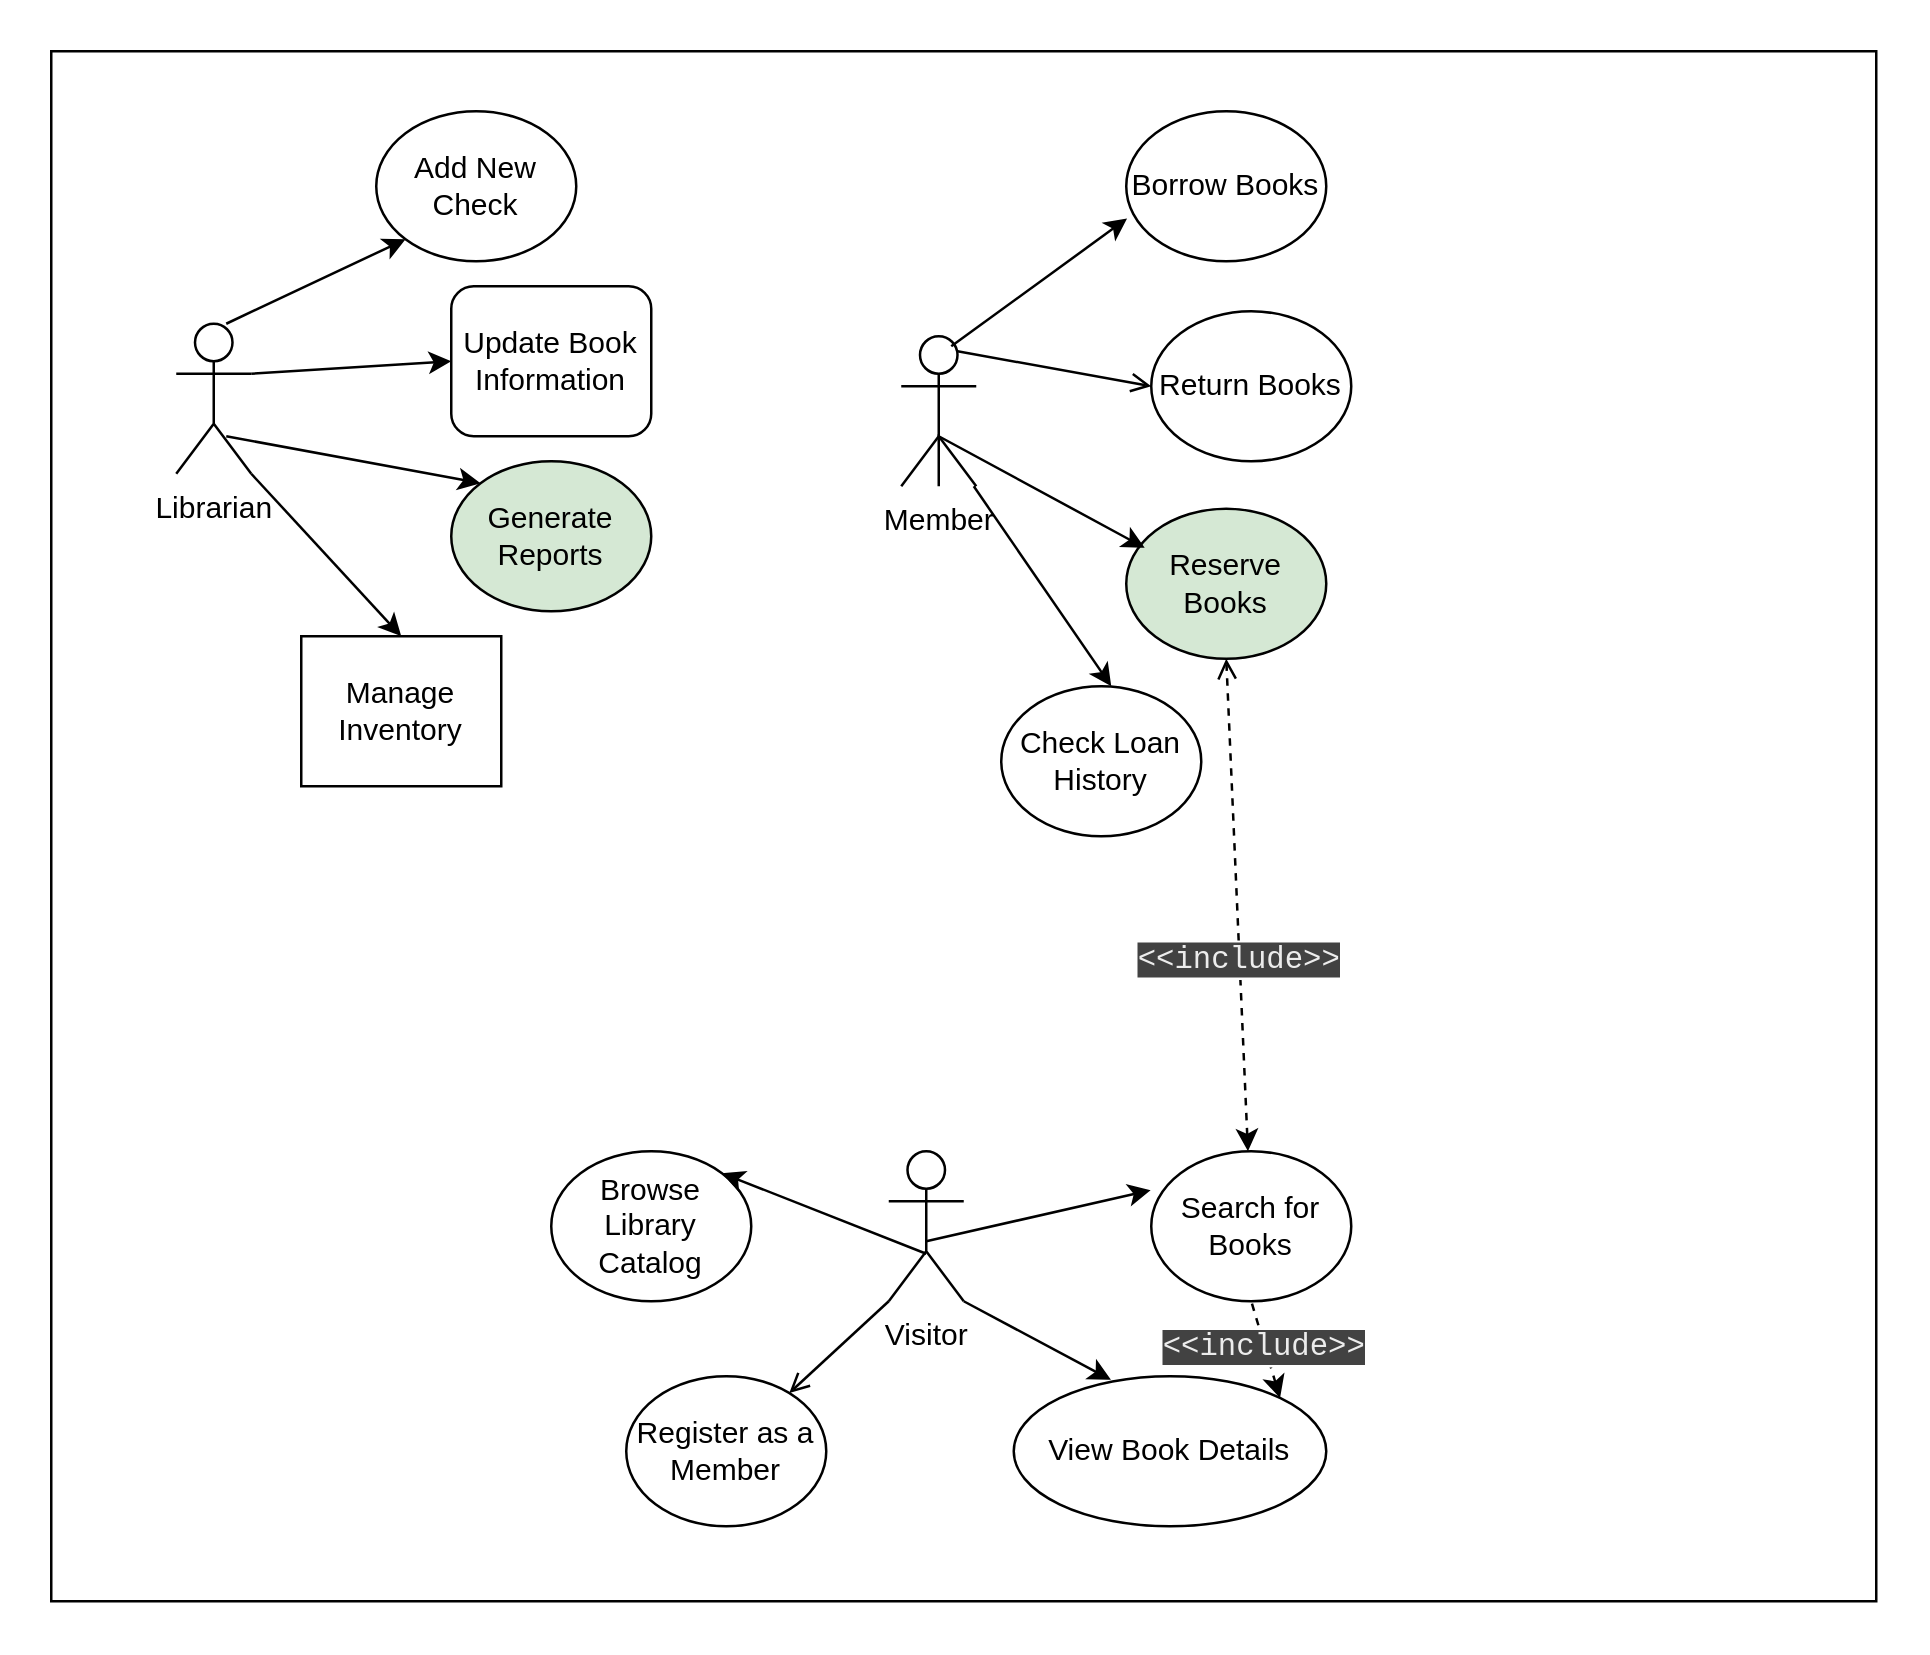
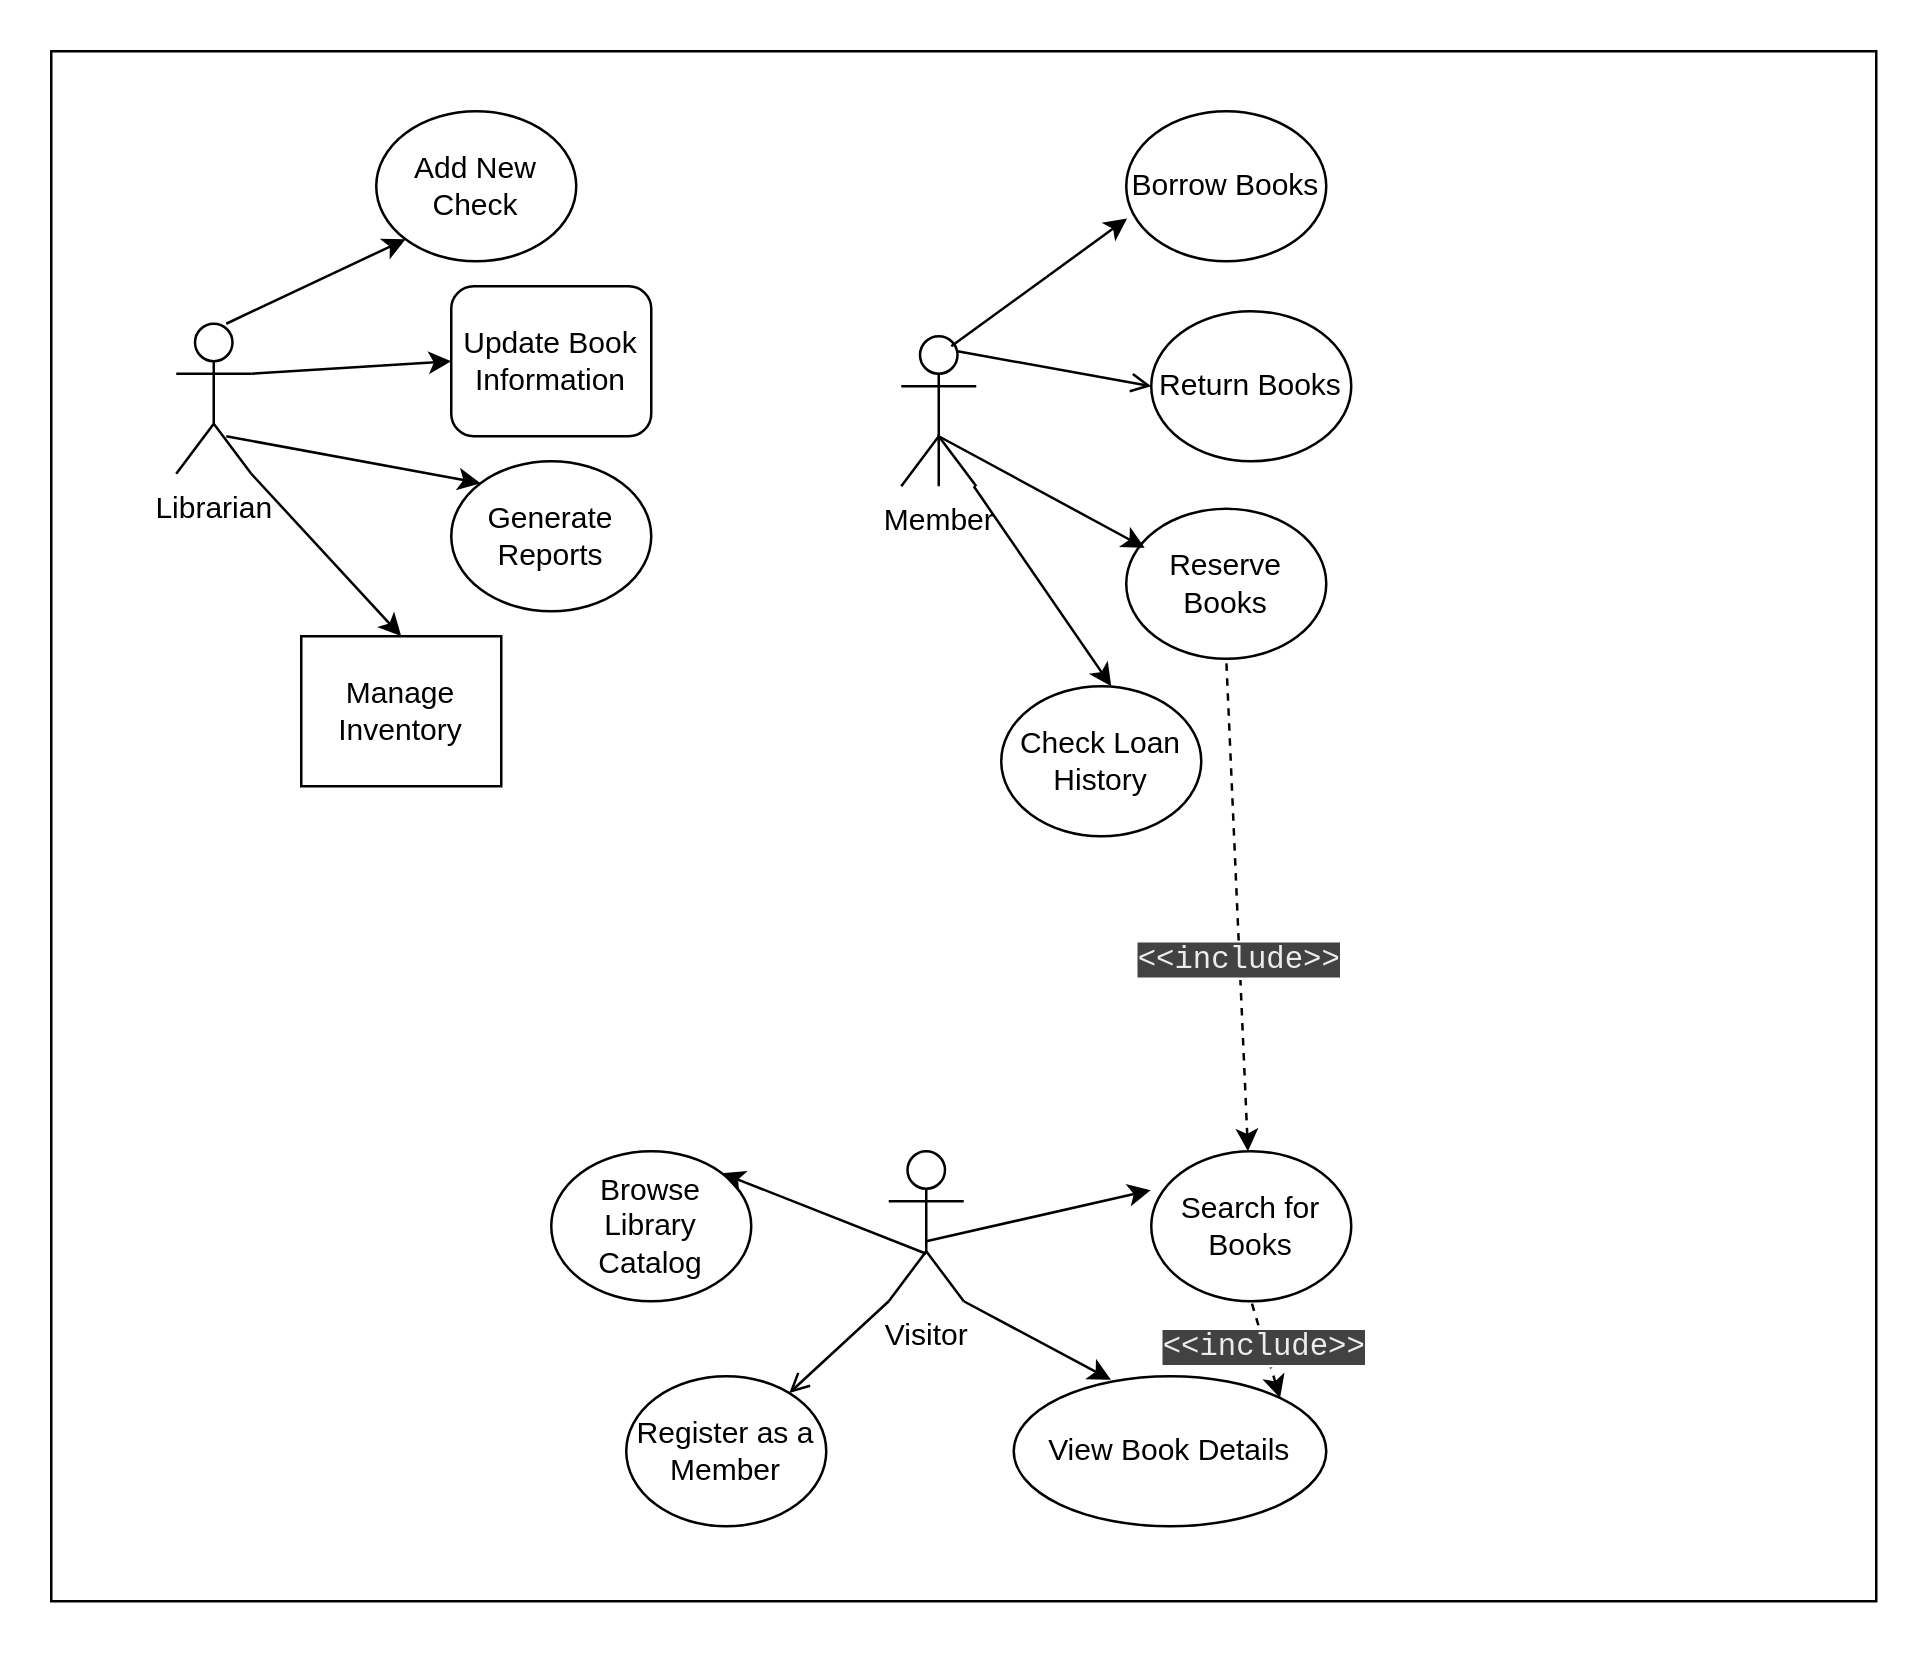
- <mxCell id="8" value="&lt;p data-pm-slice=&quot;0 0 []&quot;&gt;Generate Reports&lt;/p&gt;" style="ellipse;whiteSpace=wrap;html=1;fillColor=#d5e8d4;" vertex="1" parent="1"><mxGeometry x="180" y="184" width="80" height="60" as="geometry" /></mxCell>
+ <mxCell id="8" value="&lt;p data-pm-slice=&quot;0 0 []&quot;&gt;Generate Reports&lt;/p&gt;" style="ellipse;whiteSpace=wrap;html=1;" vertex="1" parent="1"><mxGeometry x="180" y="184" width="80" height="60" as="geometry" /></mxCell>
- <mxCell id="12" value="&lt;p data-pm-slice=&quot;0 0 []&quot;&gt;Reserve Books&lt;/p&gt;" style="ellipse;whiteSpace=wrap;html=1;fillColor=#d5e8d4;" vertex="1" parent="1"><mxGeometry x="450" y="203" width="80" height="60" as="geometry" /></mxCell>
+ <mxCell id="12" value="&lt;p data-pm-slice=&quot;0 0 []&quot;&gt;Reserve Books&lt;/p&gt;" style="ellipse;whiteSpace=wrap;html=1;" vertex="1" parent="1"><mxGeometry x="450" y="203" width="80" height="60" as="geometry" /></mxCell>
- <mxCell id="29" value="" style="endArrow=open;dashed=1;html=1;rounded=0;entryX=0.5;entryY=1;entryDx=0;entryDy=0;startArrow=classic;startFill=1;" edge="1" parent="1" source="14" target="12"><mxGeometry width="50" height="50" relative="1" as="geometry"><mxPoint x="520" y="250" as="sourcePoint" /><mxPoint x="560" y="230" as="targetPoint" /></mxGeometry></mxCell>
+ <mxCell id="29" value="" style="endArrow=none;dashed=1;html=1;rounded=0;entryX=0.5;entryY=1;entryDx=0;entryDy=0;startArrow=classic;startFill=1;" edge="1" parent="1" source="14" target="12"><mxGeometry width="50" height="50" relative="1" as="geometry"><mxPoint x="520" y="250" as="sourcePoint" /><mxPoint x="560" y="230" as="targetPoint" /></mxGeometry></mxCell>
